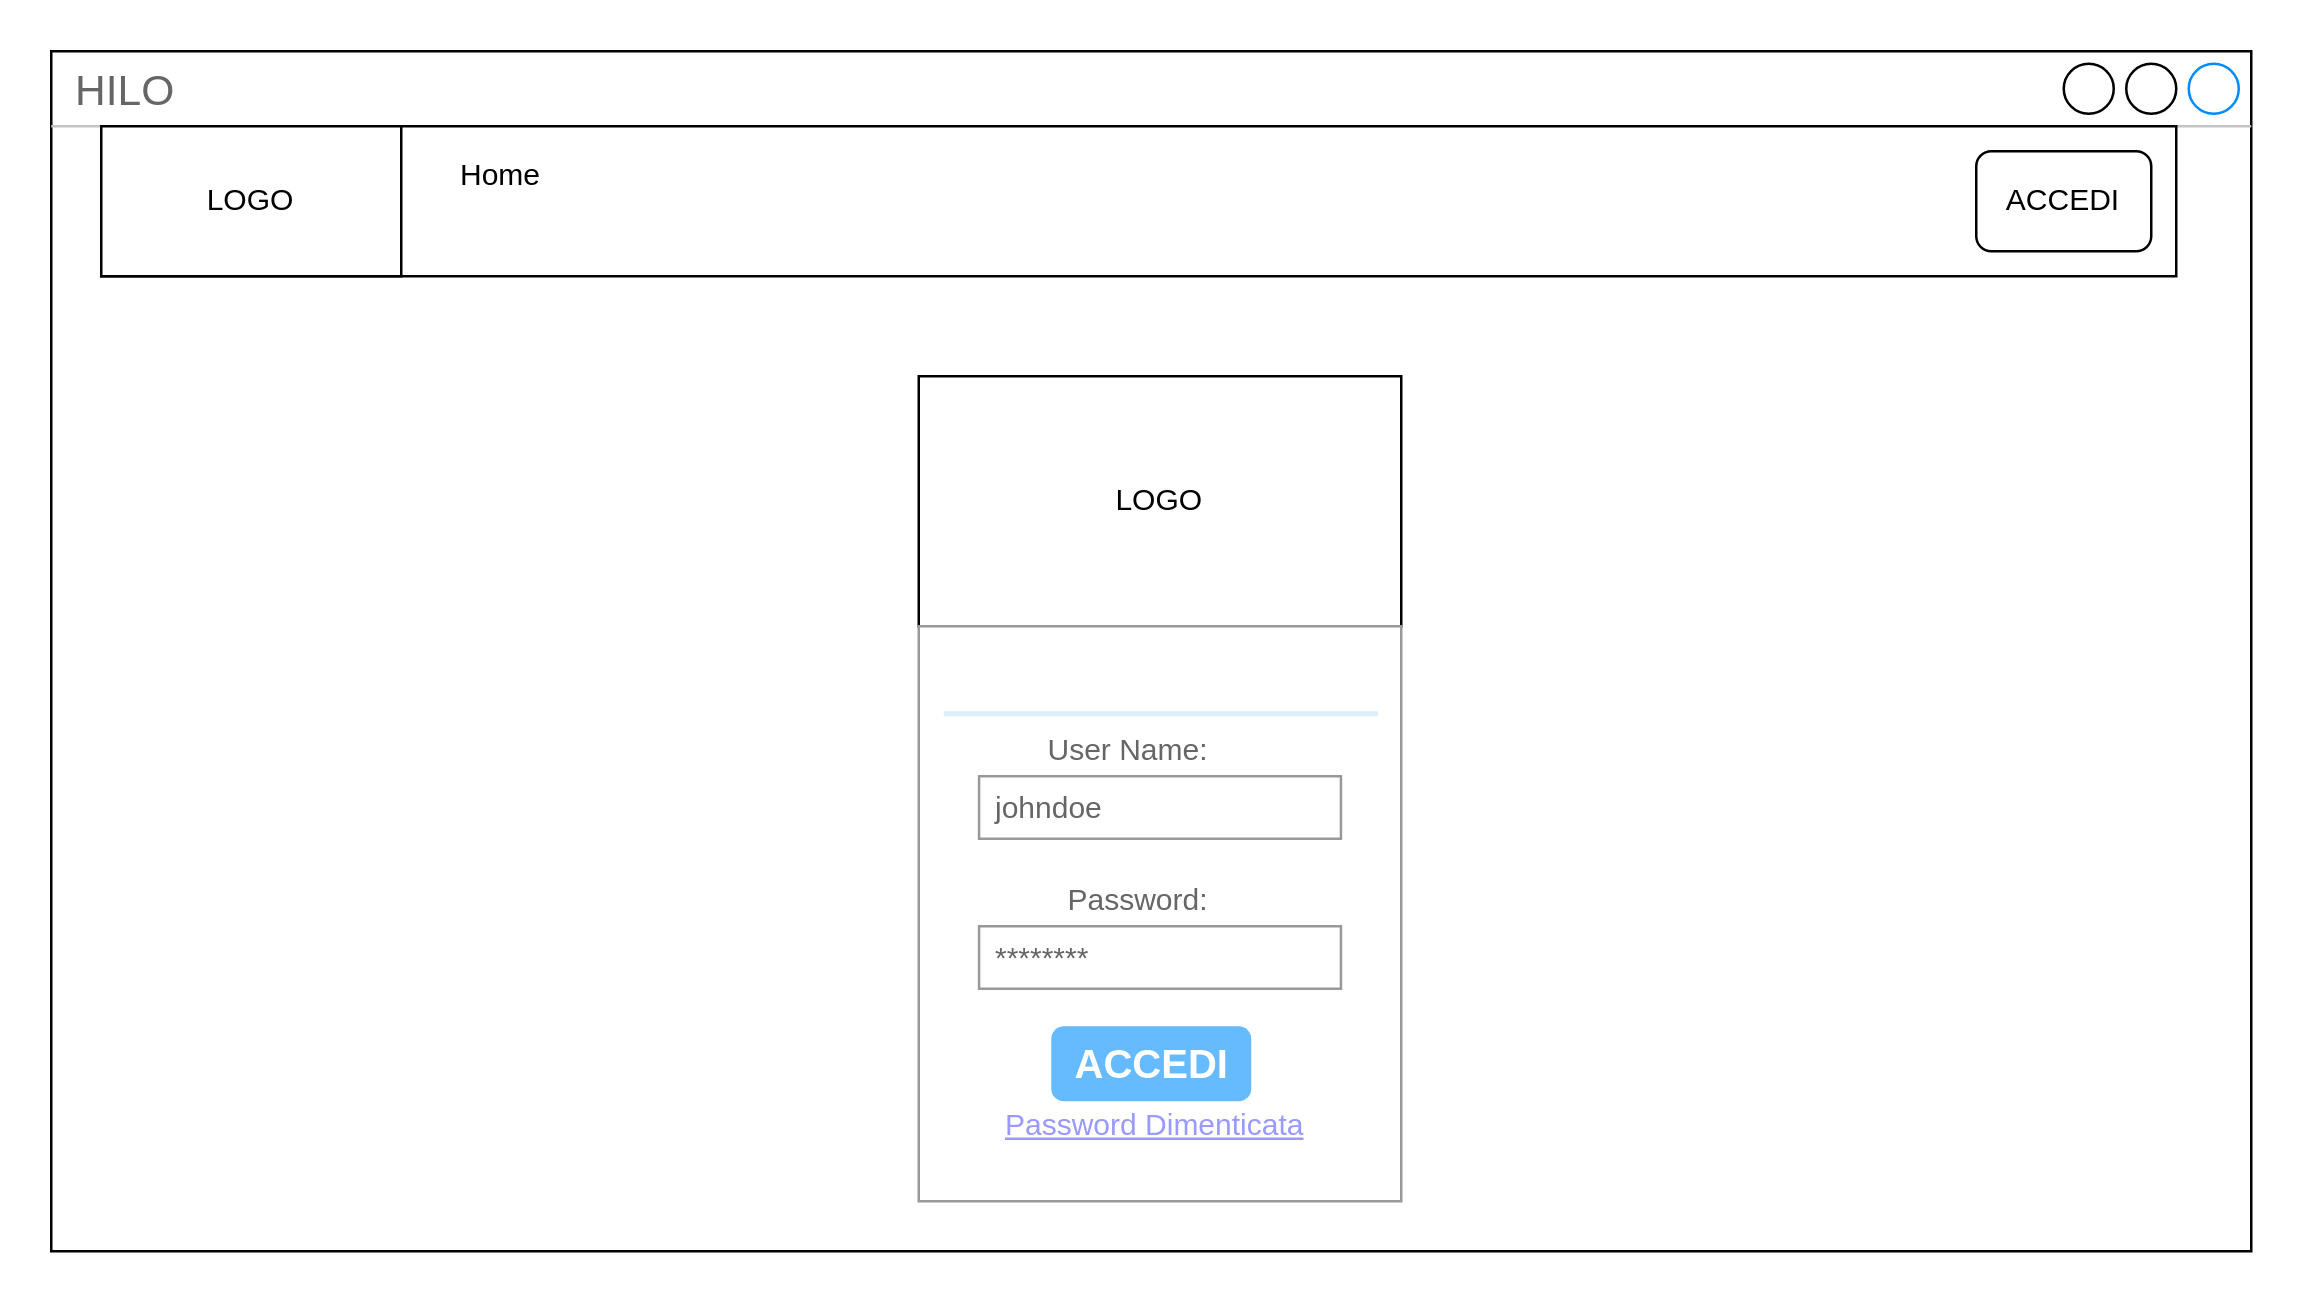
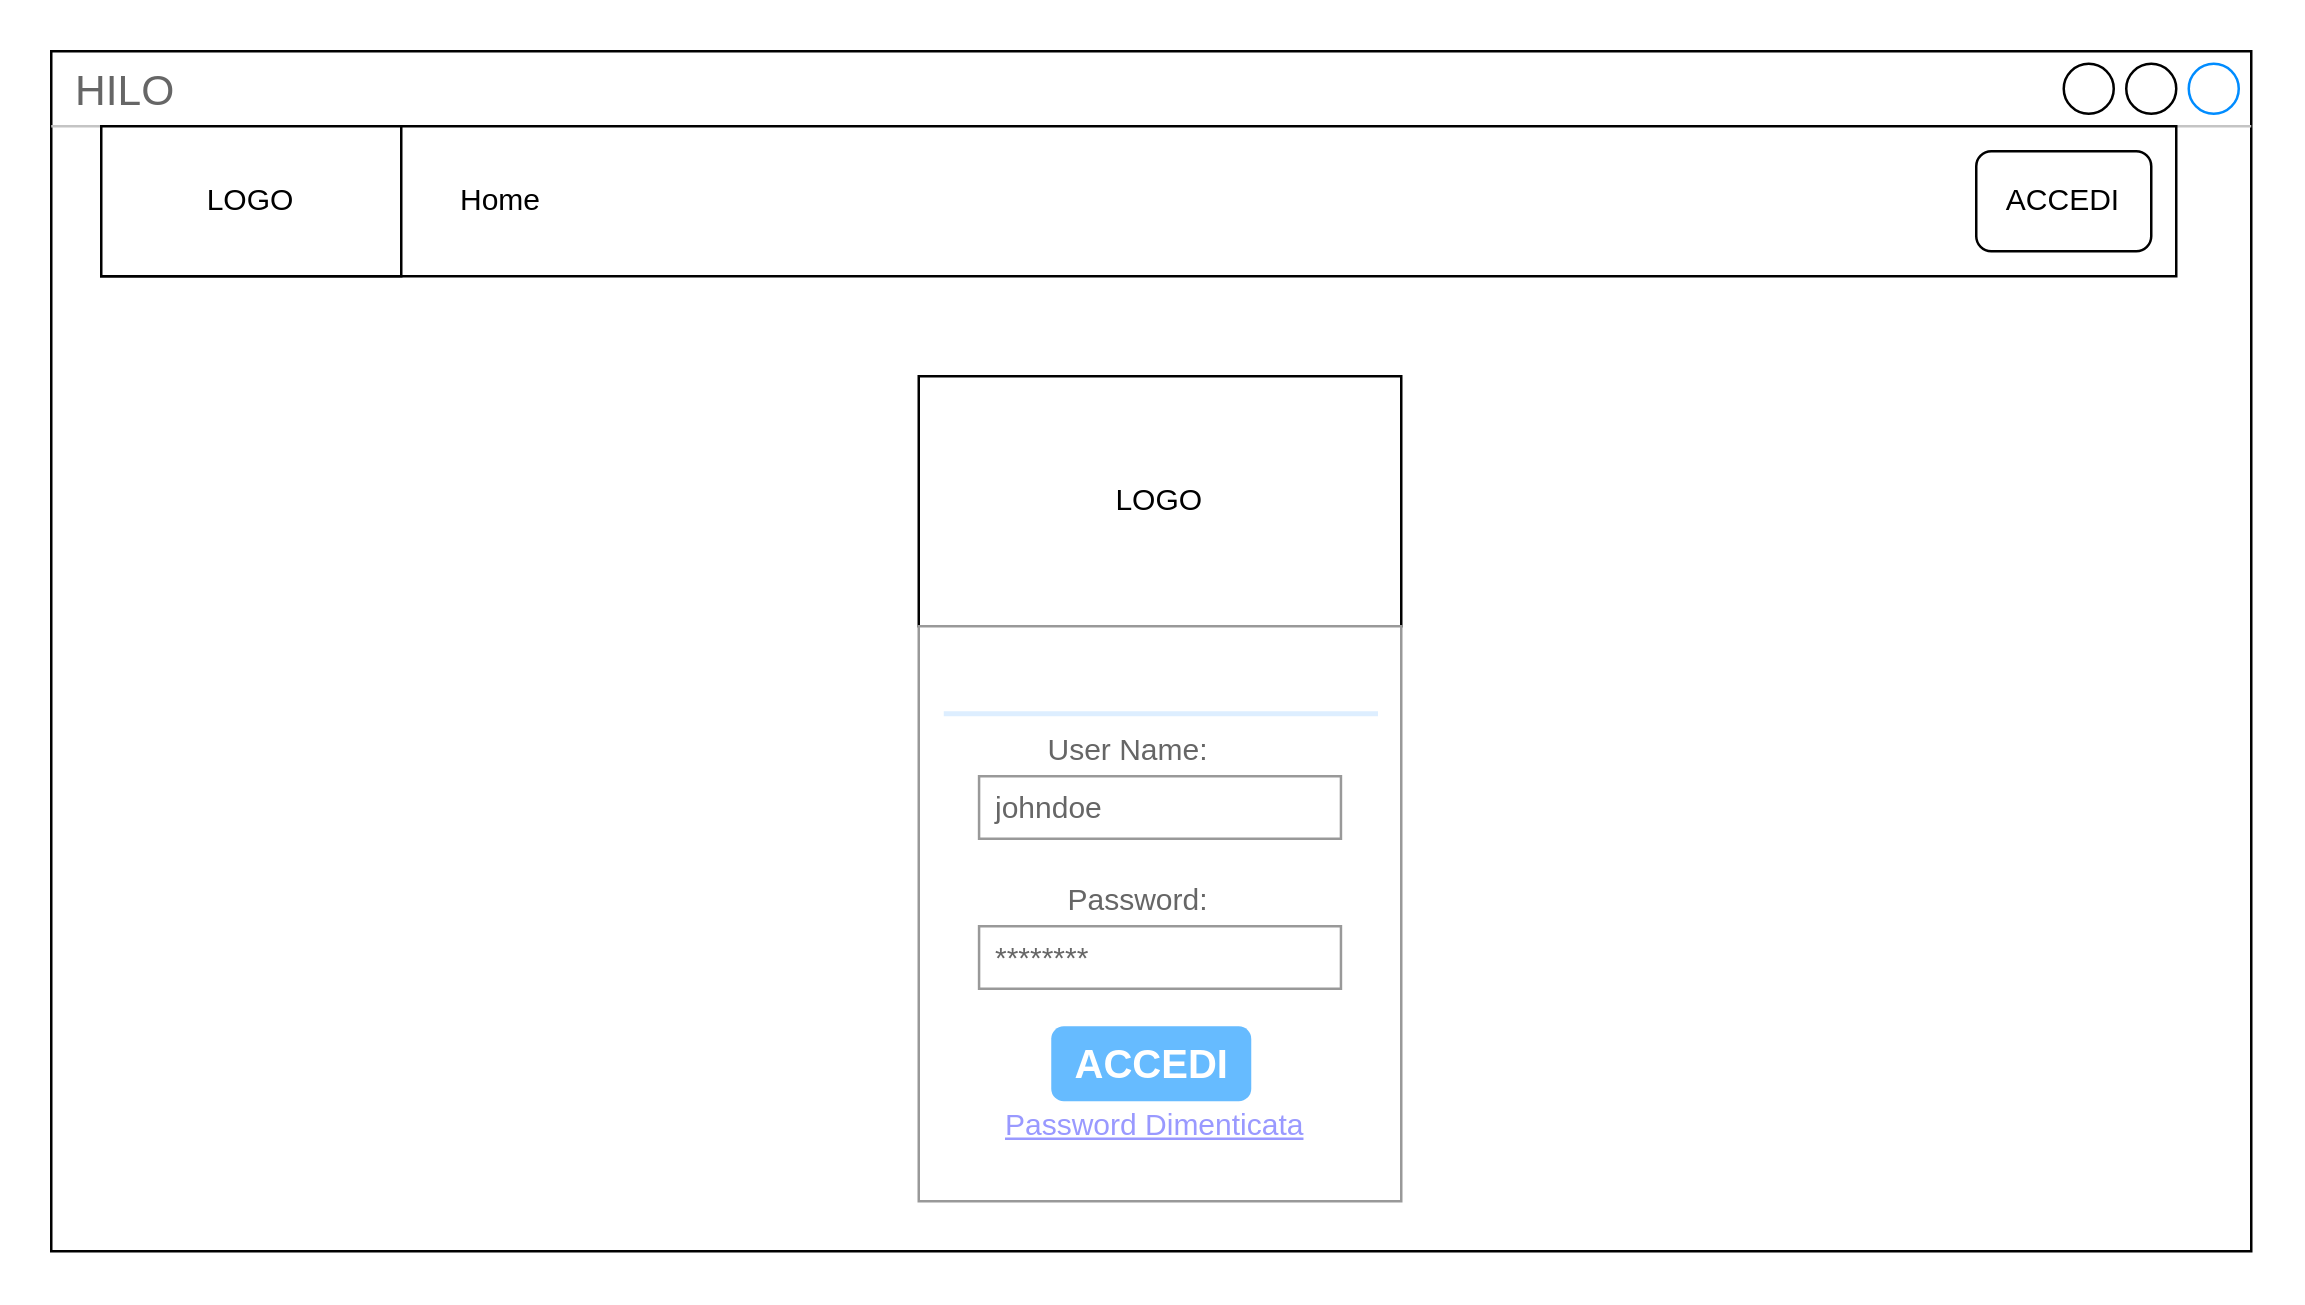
- <mxCell id="5" value="Home" style="text;html=1;strokeColor=none;fillColor=none;align=center;verticalAlign=middle;whiteSpace=wrap;rounded=0;" vertex="1" parent="1"><mxGeometry x="180" y="60" width="40" height="20" as="geometry" /></mxCell>
+ <mxCell id="5" value="Home" style="text;html=1;strokeColor=none;fillColor=none;align=center;verticalAlign=middle;whiteSpace=wrap;rounded=0;" vertex="1" parent="1"><mxGeometry x="180" y="70" width="40" height="20" as="geometry" /></mxCell>
